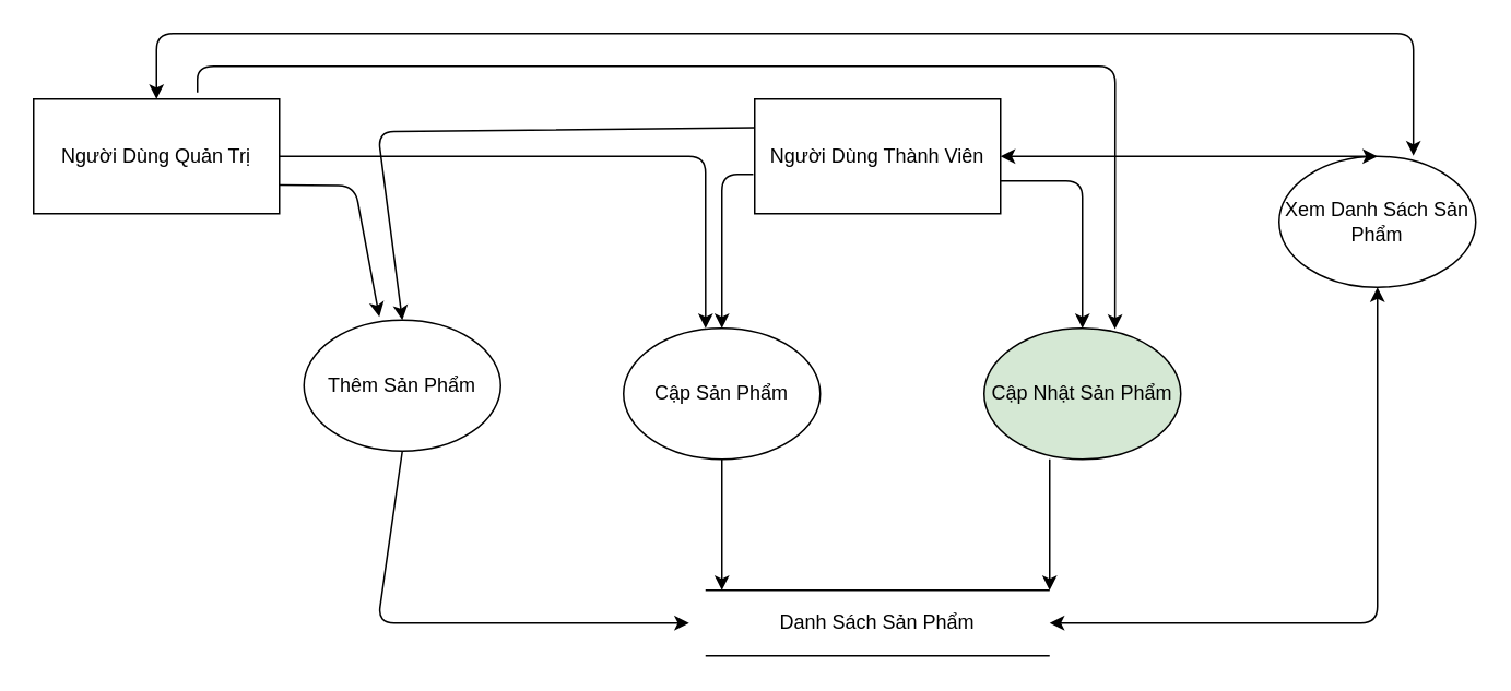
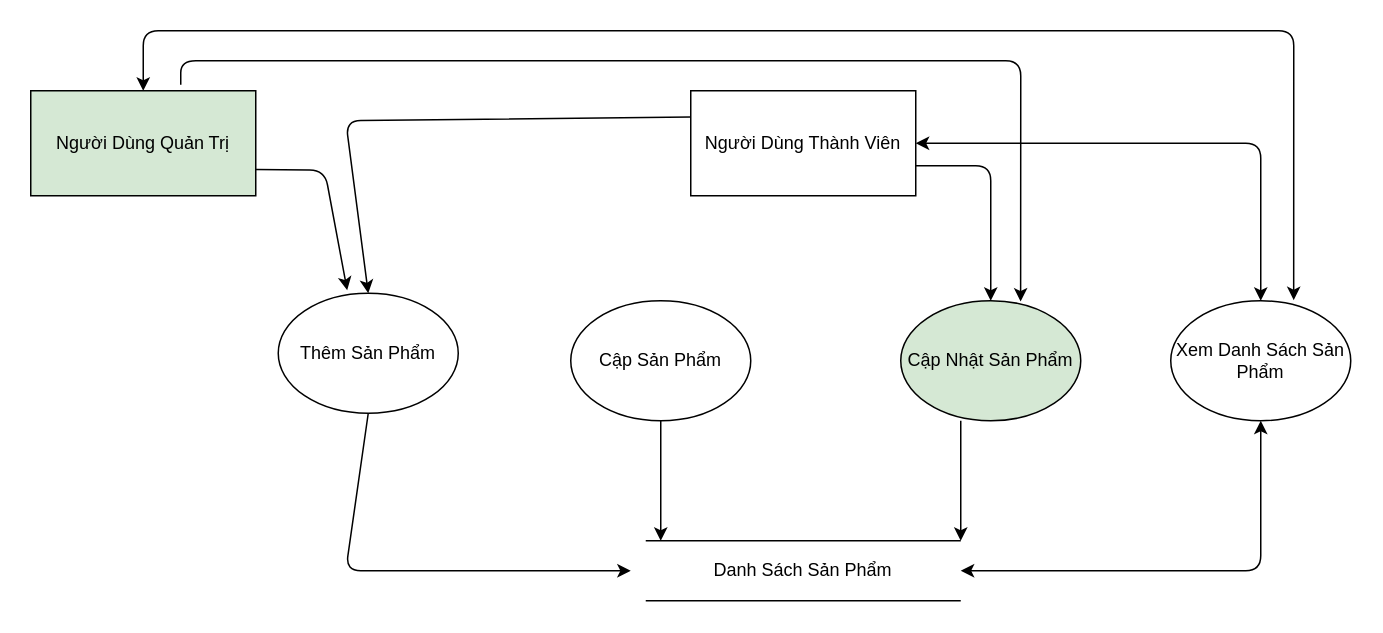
- <mxCell id="18" value="Người Dùng Quản Trị" style="rounded=0;whiteSpace=wrap;html=1;" parent="1" vertex="1"><mxGeometry x="20" y="60" width="150" height="70" as="geometry" /></mxCell>
+ <mxCell id="18" value="Người Dùng Quản Trị" style="rounded=0;whiteSpace=wrap;html=1;fillColor=#d5e8d4;" parent="1" vertex="1"><mxGeometry x="20" y="60" width="150" height="70" as="geometry" /></mxCell>
- <mxCell id="20" value="" style="endArrow=classic;html=1;exitX=1;exitY=0.5;exitDx=0;exitDy=0;entryX=0.417;entryY=0;entryDx=0;entryDy=0;entryPerimeter=0;" parent="1" source="18" target="4" edge="1"><mxGeometry width="50" height="50" relative="1" as="geometry"><mxPoint x="260" y="150" as="sourcePoint" /><mxPoint x="310" y="100" as="targetPoint" /><Array as="points"><mxPoint x="430" y="95" /></Array></mxGeometry></mxCell>
- <mxCell id="6" value="Xem Danh Sách Sản Phẩm" style="ellipse;whiteSpace=wrap;html=1;" parent="1" vertex="1"><mxGeometry x="780" y="95" width="120" height="80" as="geometry" /></mxCell>
+ <mxCell id="6" value="Xem Danh Sách Sản Phẩm" style="ellipse;whiteSpace=wrap;html=1;" parent="1" vertex="1"><mxGeometry x="780" y="200" width="120" height="80" as="geometry" /></mxCell>
- <mxCell id="12" value="" style="endArrow=classic;html=1;exitX=-0.006;exitY=0.657;exitDx=0;exitDy=0;exitPerimeter=0;" parent="1" source="2" target="4" edge="1"><mxGeometry width="50" height="50" relative="1" as="geometry"><mxPoint x="380" y="180" as="sourcePoint" /><mxPoint x="430" y="130" as="targetPoint" /><Array as="points"><mxPoint x="440" y="106" /></Array></mxGeometry></mxCell>
